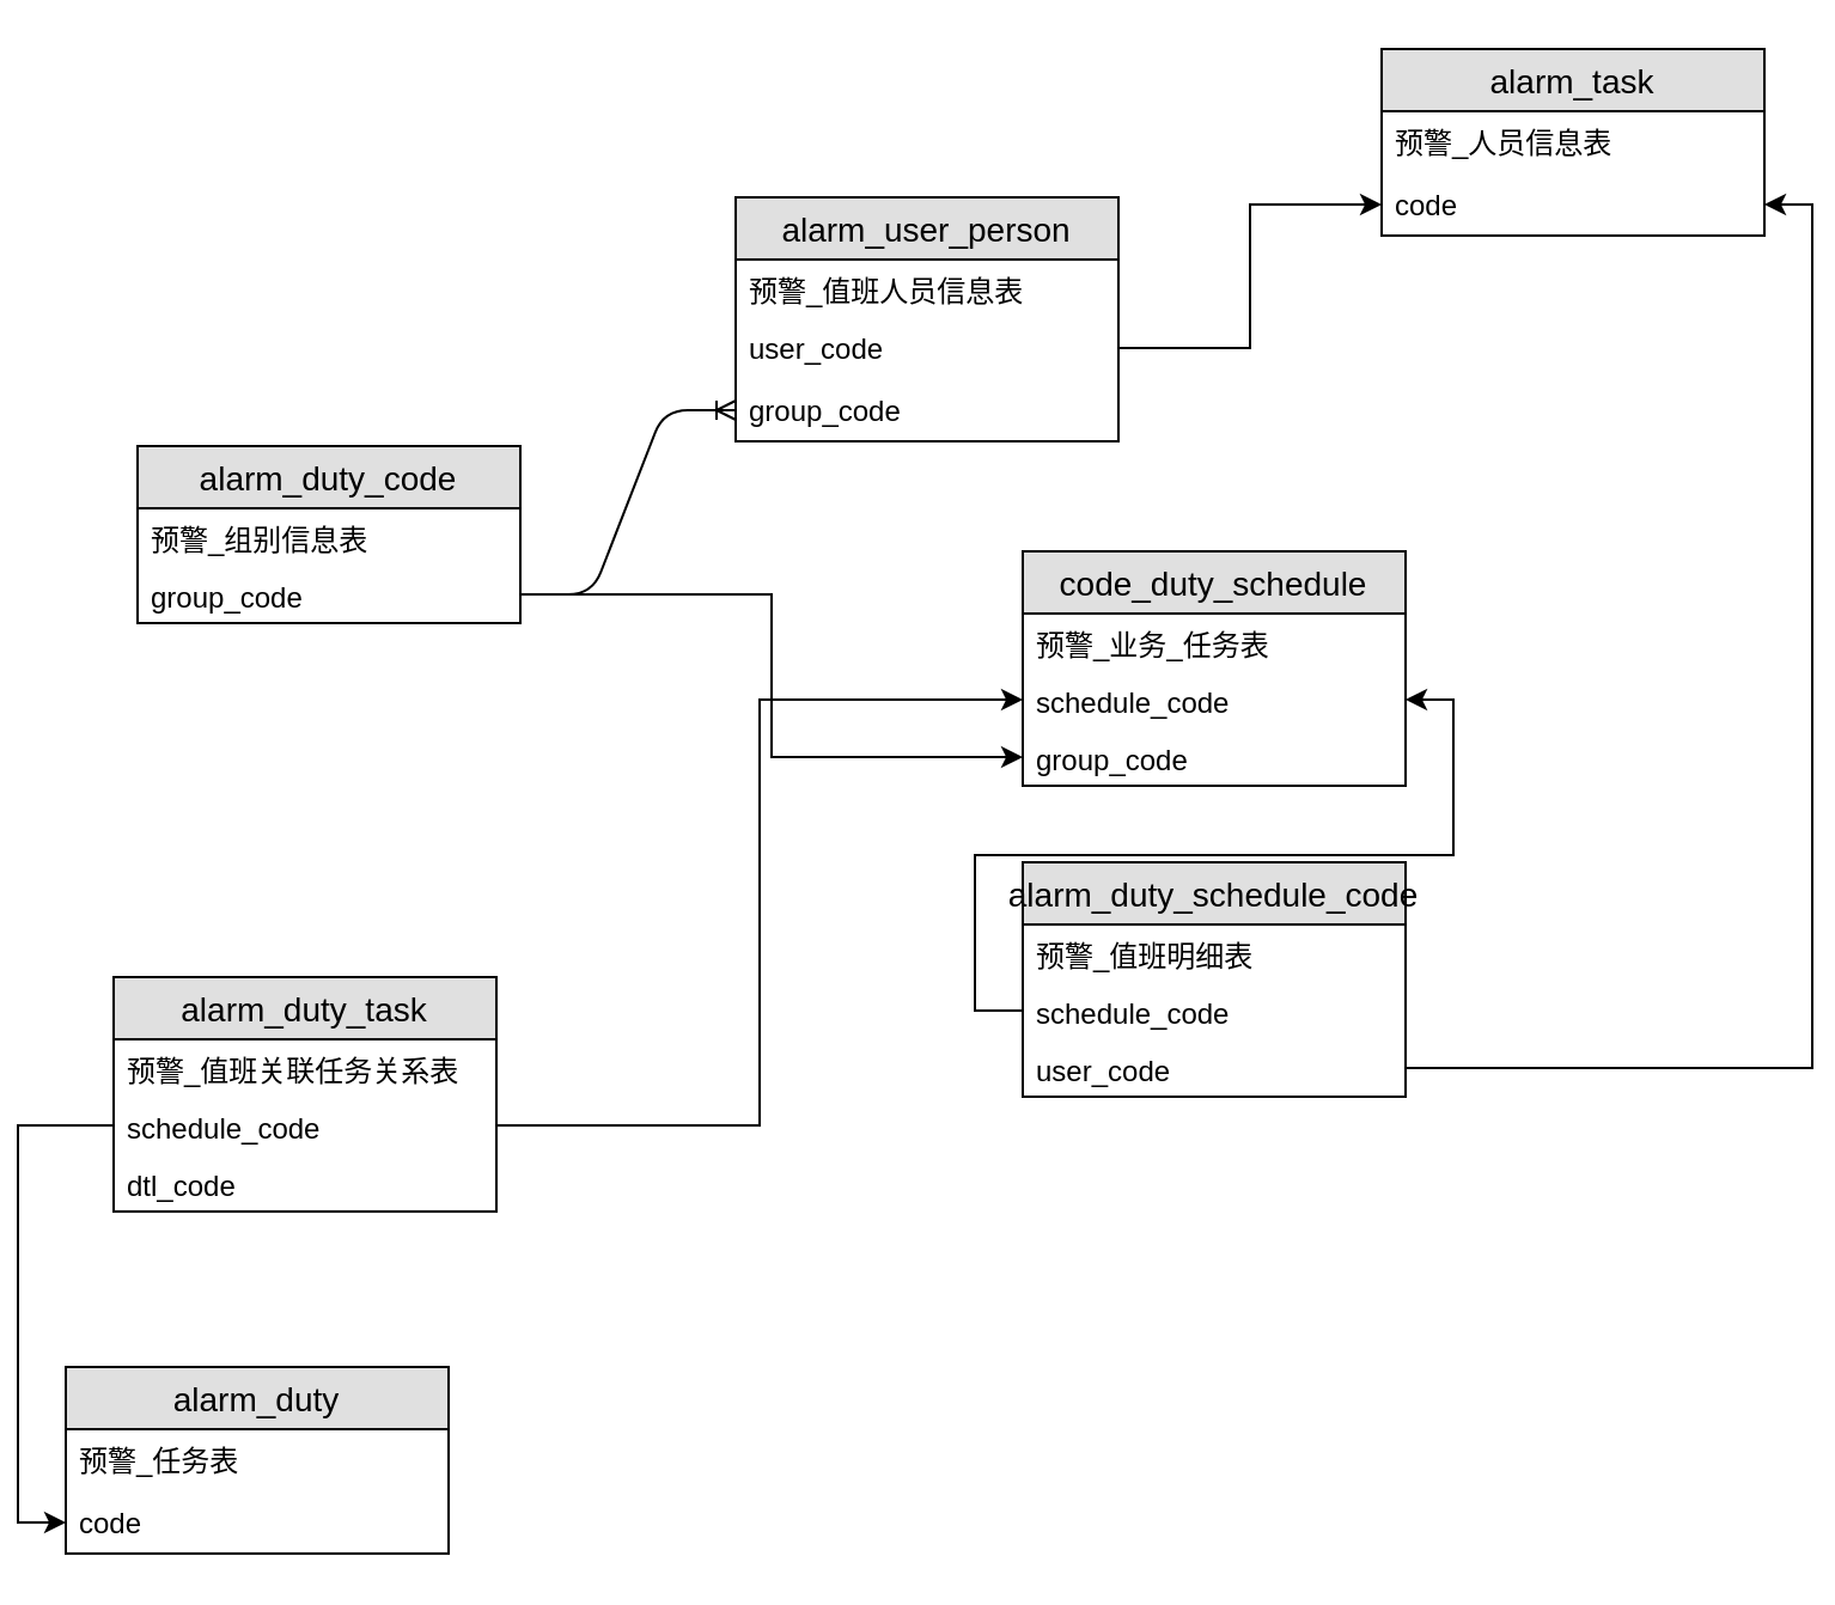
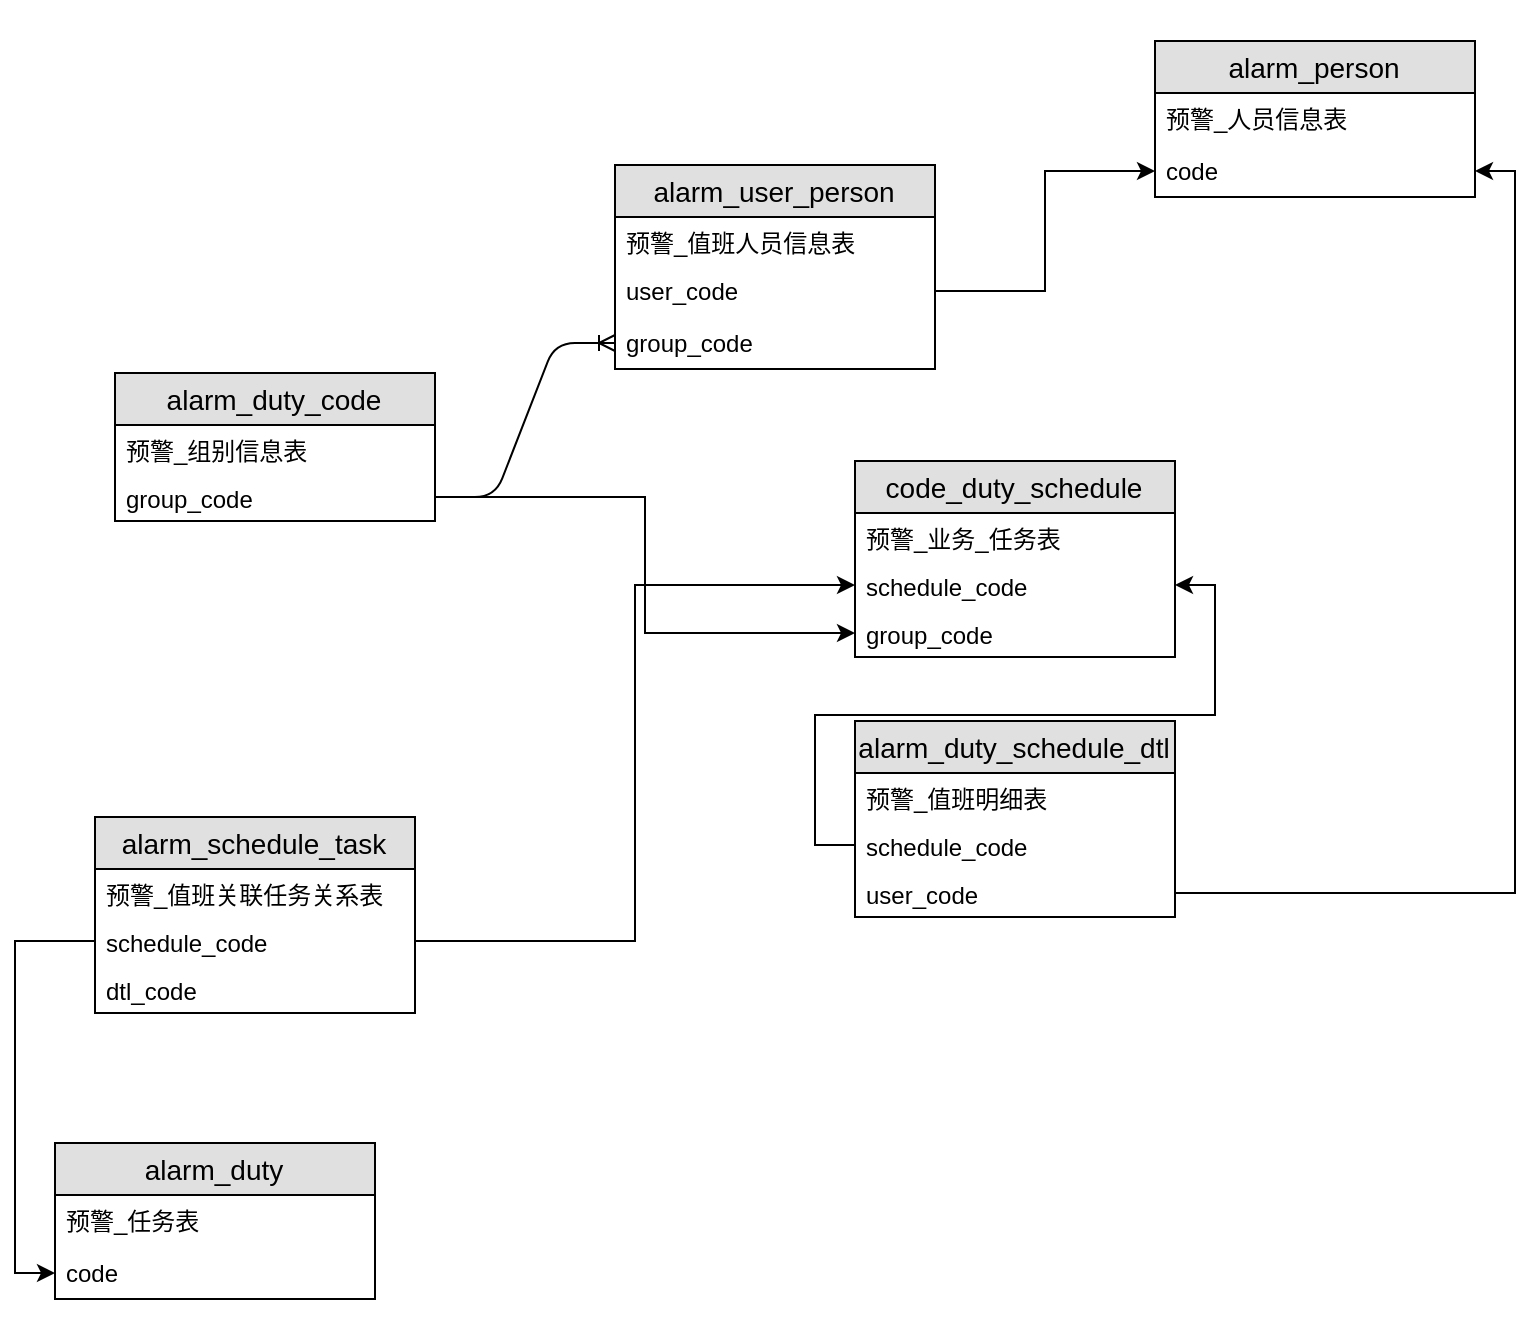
- <mxCell id="21" value="alarm_task" style="swimlane;fontStyle=0;childLayout=stackLayout;horizontal=1;startSize=26;fillColor=#e0e0e0;horizontalStack=0;resizeParent=1;resizeParentMax=0;resizeLast=0;collapsible=1;marginBottom=0;swimlaneFillColor=#ffffff;align=center;fontSize=14;" vertex="1" parent="1"><mxGeometry x="570" y="20" width="160" height="78" as="geometry" /></mxCell>
+ <mxCell id="21" value="alarm_person" style="swimlane;fontStyle=0;childLayout=stackLayout;horizontal=1;startSize=26;fillColor=#e0e0e0;horizontalStack=0;resizeParent=1;resizeParentMax=0;resizeLast=0;collapsible=1;marginBottom=0;swimlaneFillColor=#ffffff;align=center;fontSize=14;" vertex="1" parent="1"><mxGeometry x="570" y="20" width="160" height="78" as="geometry" /></mxCell>
- <mxCell id="10" value="alarm_duty_schedule_code" style="swimlane;fontStyle=0;childLayout=stackLayout;horizontal=1;startSize=26;fillColor=#e0e0e0;horizontalStack=0;resizeParent=1;resizeParentMax=0;resizeLast=0;collapsible=1;marginBottom=0;swimlaneFillColor=#ffffff;align=center;fontSize=14;" vertex="1" parent="1"><mxGeometry x="420" y="360" width="160" height="98" as="geometry" /></mxCell>
+ <mxCell id="10" value="alarm_duty_schedule_dtl" style="swimlane;fontStyle=0;childLayout=stackLayout;horizontal=1;startSize=26;fillColor=#e0e0e0;horizontalStack=0;resizeParent=1;resizeParentMax=0;resizeLast=0;collapsible=1;marginBottom=0;swimlaneFillColor=#ffffff;align=center;fontSize=14;" vertex="1" parent="1"><mxGeometry x="420" y="360" width="160" height="98" as="geometry" /></mxCell>
- <mxCell id="6" value="alarm_duty_task" style="swimlane;fontStyle=0;childLayout=stackLayout;horizontal=1;startSize=26;fillColor=#e0e0e0;horizontalStack=0;resizeParent=1;resizeParentMax=0;resizeLast=0;collapsible=1;marginBottom=0;swimlaneFillColor=#ffffff;align=center;fontSize=14;" vertex="1" parent="1"><mxGeometry x="40" y="408" width="160" height="98" as="geometry" /></mxCell>
+ <mxCell id="6" value="alarm_schedule_task" style="swimlane;fontStyle=0;childLayout=stackLayout;horizontal=1;startSize=26;fillColor=#e0e0e0;horizontalStack=0;resizeParent=1;resizeParentMax=0;resizeLast=0;collapsible=1;marginBottom=0;swimlaneFillColor=#ffffff;align=center;fontSize=14;" vertex="1" parent="1"><mxGeometry x="40" y="408" width="160" height="98" as="geometry" /></mxCell>
